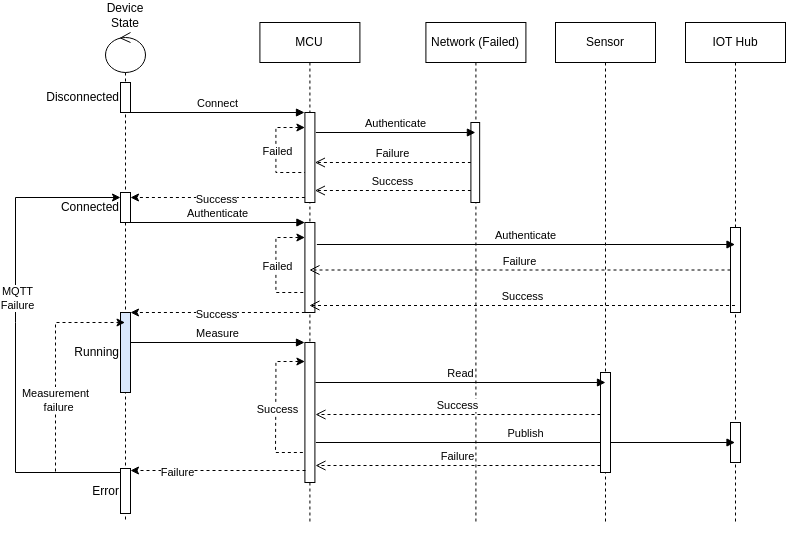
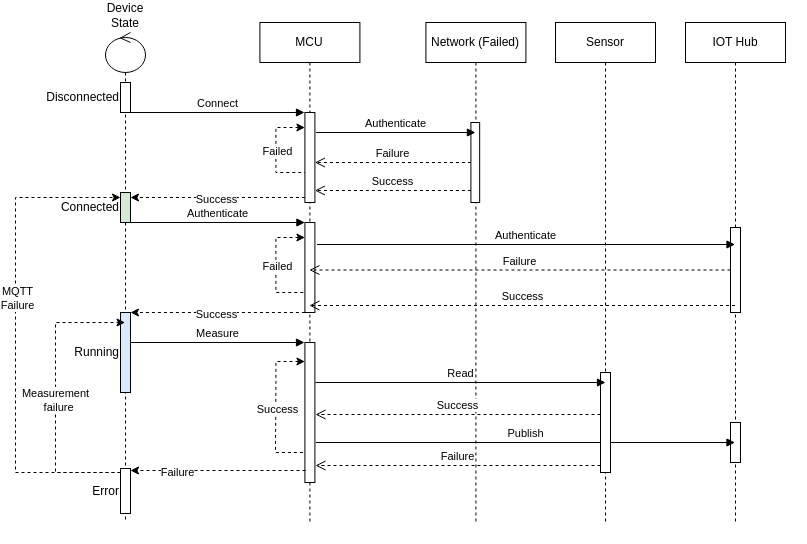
- <mxCell id="12" value="Connected" style="html=1;points=[[0,0,0,0,5],[0,1,0,0,-5],[1,0,0,0,5],[1,1,0,0,-5]];perimeter=orthogonalPerimeter;outlineConnect=0;targetShapes=umlLifeline;portConstraint=eastwest;newEdgeStyle={&quot;curved&quot;:0,&quot;rounded&quot;:0};labelPosition=left;verticalLabelPosition=middle;align=right;verticalAlign=middle;" vertex="1" parent="10"><mxGeometry x="15" y="160" width="10" height="30" as="geometry" /></mxCell>
+ <mxCell id="12" value="Connected" style="html=1;points=[[0,0,0,0,5],[0,1,0,0,-5],[1,0,0,0,5],[1,1,0,0,-5]];perimeter=orthogonalPerimeter;outlineConnect=0;targetShapes=umlLifeline;portConstraint=eastwest;newEdgeStyle={&quot;curved&quot;:0,&quot;rounded&quot;:0};labelPosition=left;verticalLabelPosition=middle;align=right;verticalAlign=middle;fillColor=#d5e8d4;" vertex="1" parent="10"><mxGeometry x="15" y="160" width="10" height="30" as="geometry" /></mxCell>
- <mxCell id="17" value="" style="endArrow=classic;html=1;rounded=0;entryX=0;entryY=0;entryDx=0;entryDy=5;entryPerimeter=0;" edge="1" parent="10" source="14" target="12"><mxGeometry width="50" height="50" relative="1" as="geometry"><mxPoint x="250" y="170" as="sourcePoint" /><mxPoint x="300" y="120" as="targetPoint" /><Array as="points"><mxPoint x="-90" y="440" /><mxPoint x="-90" y="290" /><mxPoint x="-90" y="165" /></Array></mxGeometry></mxCell>
+ <mxCell id="17" value="" style="endArrow=classic;html=1;rounded=0;entryX=0;entryY=0;entryDx=0;entryDy=5;entryPerimeter=0;dashed=1;" edge="1" parent="10" source="14" target="12"><mxGeometry width="50" height="50" relative="1" as="geometry"><mxPoint x="250" y="170" as="sourcePoint" /><mxPoint x="300" y="120" as="targetPoint" /><Array as="points"><mxPoint x="-90" y="440" /><mxPoint x="-90" y="290" /><mxPoint x="-90" y="165" /></Array></mxGeometry></mxCell>
